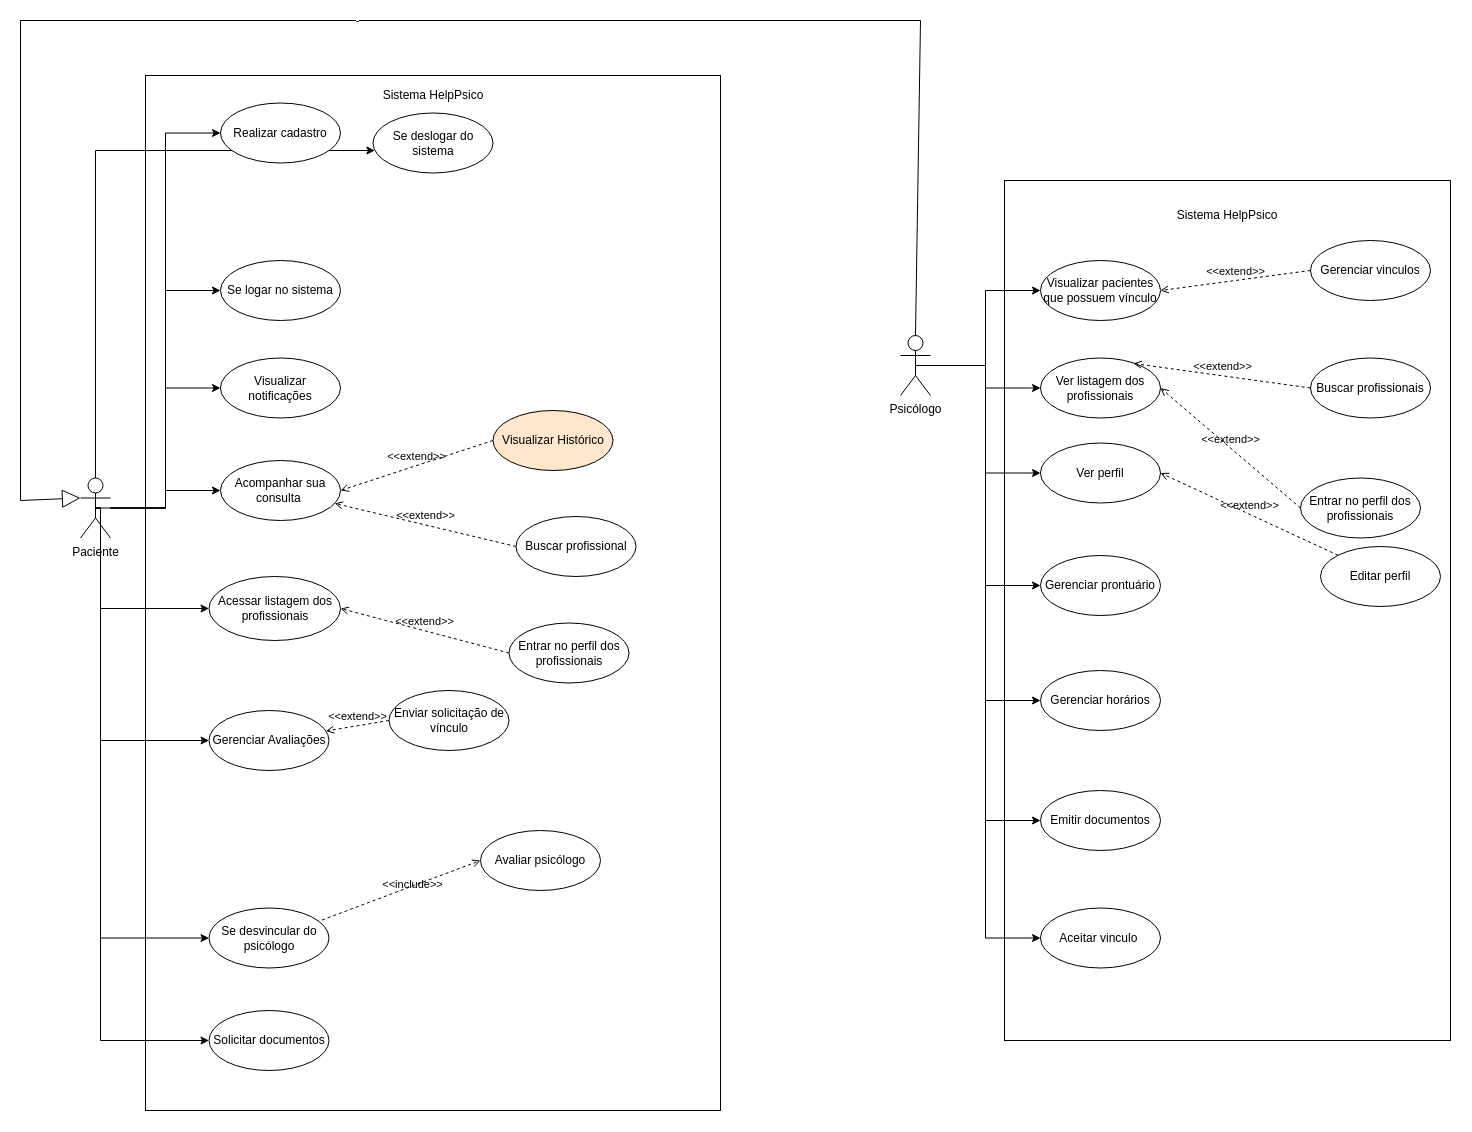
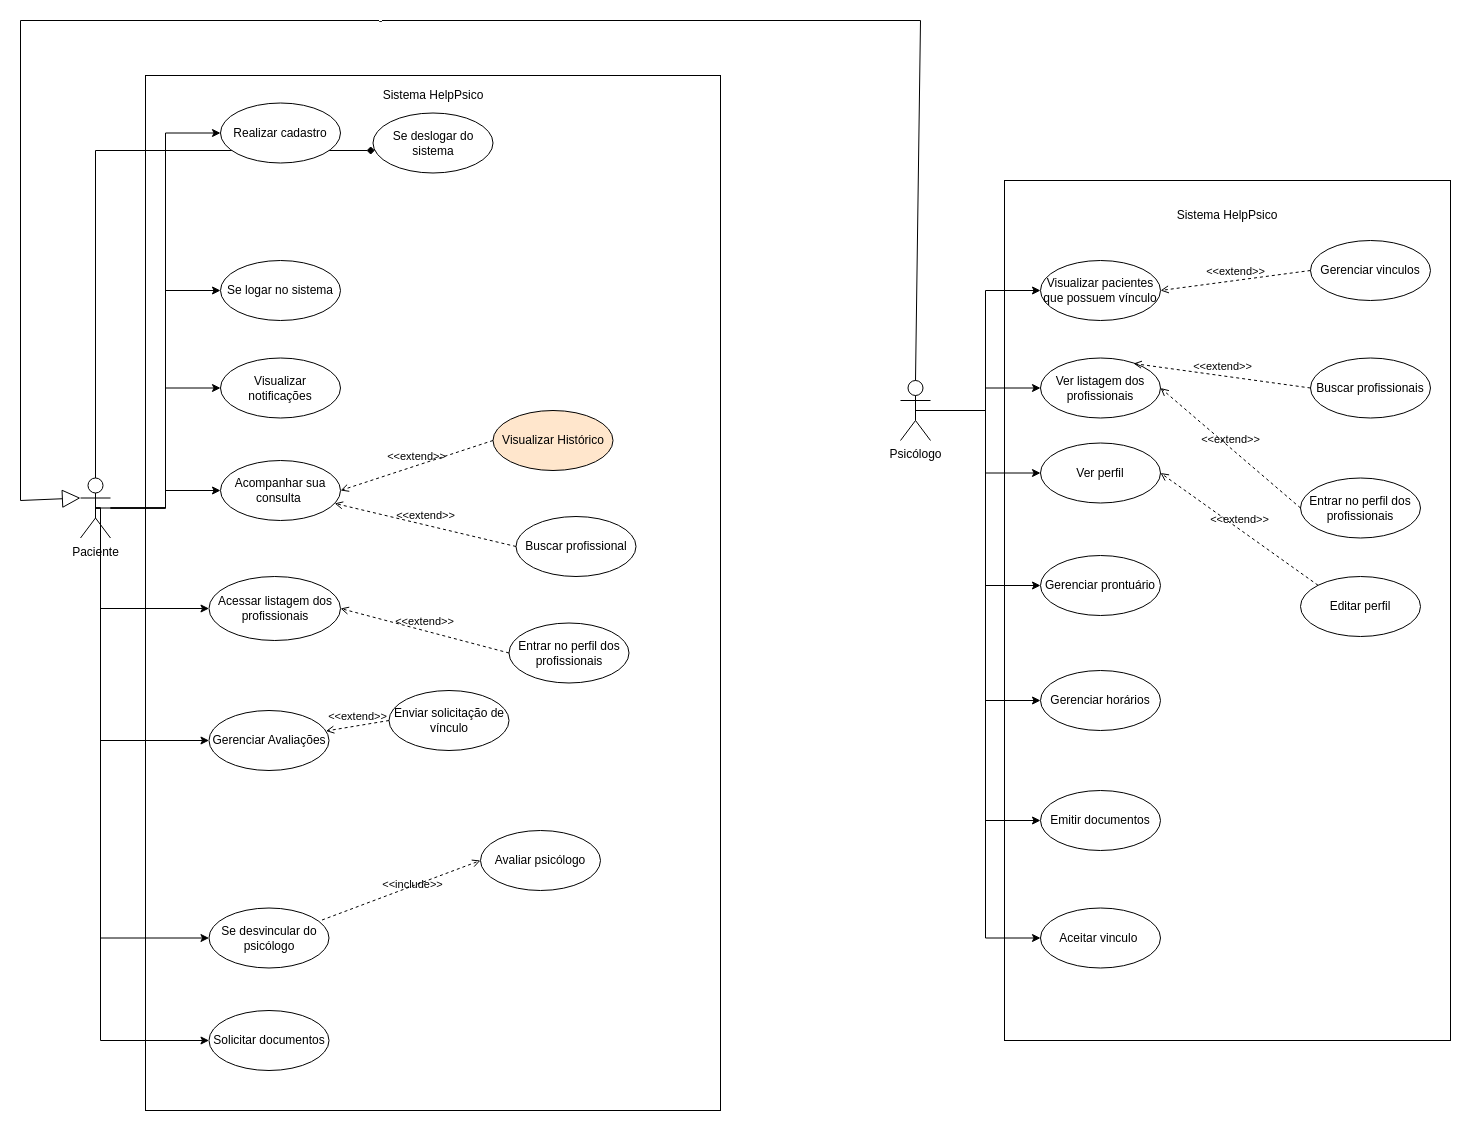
- <mxCell id="7" style="edgeStyle=orthogonalEdgeStyle;rounded=0;orthogonalLoop=1;jettySize=auto;html=1;exitX=0.5;exitY=0;exitDx=0;exitDy=0;exitPerimeter=0;" parent="1" source="9" target="31" edge="1"><mxGeometry relative="1" as="geometry"><Array as="points"><mxPoint x="95" y="150" /></Array></mxGeometry></mxCell>
+ <mxCell id="7" style="edgeStyle=orthogonalEdgeStyle;rounded=0;orthogonalLoop=1;jettySize=auto;html=1;exitX=0.5;exitY=0;exitDx=0;exitDy=0;exitPerimeter=0;endArrow=diamond;" parent="1" source="9" target="31" edge="1"><mxGeometry relative="1" as="geometry"><Array as="points"><mxPoint x="95" y="150" /></Array></mxGeometry></mxCell>
- <mxCell id="16" value="Psicólogo" style="shape=umlActor;verticalLabelPosition=bottom;verticalAlign=top;html=1;outlineConnect=0;" parent="1" vertex="1"><mxGeometry x="900" y="335" width="30" height="60" as="geometry" /></mxCell>
+ <mxCell id="16" value="Psicólogo" style="shape=umlActor;verticalLabelPosition=bottom;verticalAlign=top;html=1;outlineConnect=0;" parent="1" vertex="1"><mxGeometry x="900" y="380" width="30" height="60" as="geometry" /></mxCell>
- <mxCell id="41" value="Editar perfil" style="ellipse;whiteSpace=wrap;html=1;" parent="1" vertex="1"><mxGeometry x="1320" y="546" width="120" height="60" as="geometry" /></mxCell>
+ <mxCell id="41" value="Editar perfil" style="ellipse;whiteSpace=wrap;html=1;" parent="1" vertex="1"><mxGeometry x="1300" y="576" width="120" height="60" as="geometry" /></mxCell>
